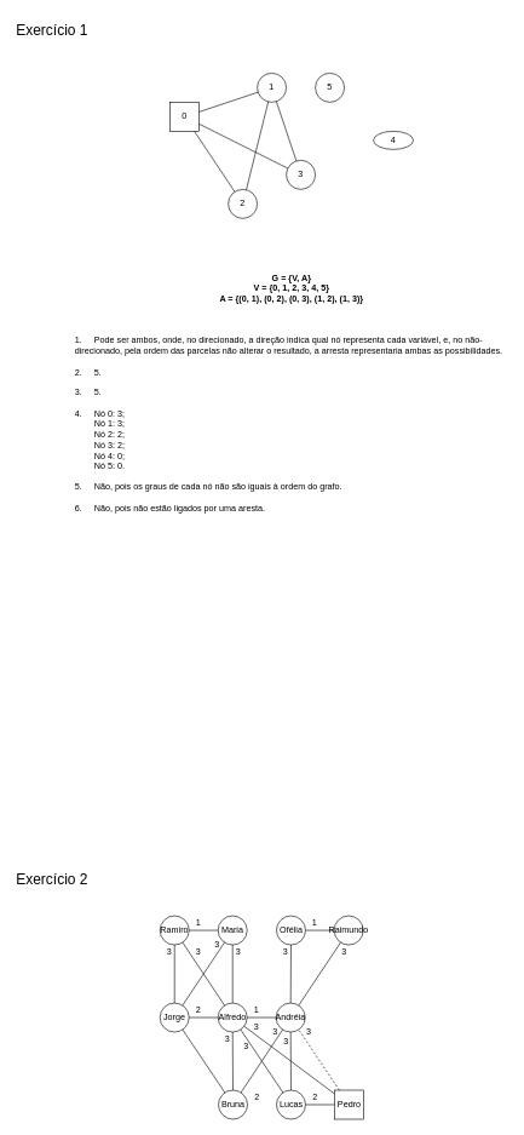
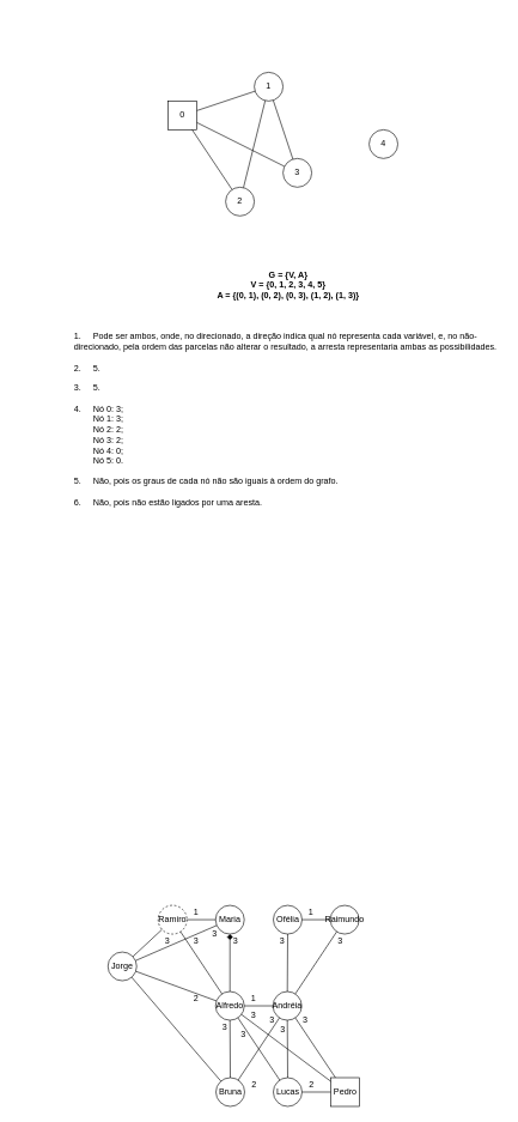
- <mxCell id="14" value="&lt;font style=&quot;font-size: 20px;&quot;&gt;Exercício 1&lt;/font&gt;" style="text;html=1;strokeColor=none;fillColor=none;align=left;verticalAlign=middle;whiteSpace=wrap;rounded=0;" vertex="1" parent="1"><mxGeometry x="20" y="20" width="160" height="40" as="geometry" /></mxCell>
- <mxCell id="7" value="5" style="ellipse;whiteSpace=wrap;html=1;" vertex="1" parent="1"><mxGeometry x="434" y="100" width="40" height="40" as="geometry" /></mxCell>
- <mxCell id="3" value="4" style="ellipse;whiteSpace=wrap;html=1;" vertex="1" parent="1"><mxGeometry x="514" y="180" width="55" height="25" as="geometry" /></mxCell>
+ <mxCell id="3" value="4" style="ellipse;whiteSpace=wrap;html=1;" vertex="1" parent="1"><mxGeometry x="514" y="180" width="40" height="40" as="geometry" /></mxCell>
- <mxCell id="15" value="&lt;font style=&quot;font-size: 20px;&quot;&gt;Exercício 2&lt;/font&gt;" style="text;html=1;strokeColor=none;fillColor=none;align=left;verticalAlign=middle;whiteSpace=wrap;rounded=0;" vertex="1" parent="1"><mxGeometry x="20" y="1189" width="160" height="40" as="geometry" /></mxCell>
- <mxCell id="21" value="Ramiro" style="ellipse;whiteSpace=wrap;html=1;" vertex="1" parent="1"><mxGeometry x="220" y="1260" width="40" height="40" as="geometry" /></mxCell>
+ <mxCell id="21" value="Ramiro" style="ellipse;whiteSpace=wrap;html=1;dashed=1;" vertex="1" parent="1"><mxGeometry x="220" y="1260" width="40" height="40" as="geometry" /></mxCell>
- <mxCell id="33" value="" style="endArrow=none;html=1;rounded=0;" edge="1" parent="1" source="20" target="22"><mxGeometry width="50" height="50" relative="1" as="geometry"><mxPoint x="380" y="1390" as="sourcePoint" /><mxPoint x="430" y="1340" as="targetPoint" /></mxGeometry></mxCell>
+ <mxCell id="33" value="" style="endArrow=diamond;html=1;rounded=0;" edge="1" parent="1" source="20" target="22"><mxGeometry width="50" height="50" relative="1" as="geometry"><mxPoint x="380" y="1390" as="sourcePoint" /><mxPoint x="430" y="1340" as="targetPoint" /></mxGeometry></mxCell>
- <mxCell id="23" value="Jorge" style="ellipse;whiteSpace=wrap;html=1;" vertex="1" parent="1"><mxGeometry x="220" y="1380" width="40" height="40" as="geometry" /></mxCell>
+ <mxCell id="23" value="Jorge" style="ellipse;whiteSpace=wrap;html=1;" vertex="1" parent="1"><mxGeometry x="150" y="1325" width="40" height="40" as="geometry" /></mxCell>
- <mxCell id="41" value="" style="endArrow=none;html=1;rounded=0;dashed=1;" edge="1" parent="1" source="17" target="19"><mxGeometry width="50" height="50" relative="1" as="geometry"><mxPoint x="510" y="1380" as="sourcePoint" /><mxPoint x="430" y="1340" as="targetPoint" /></mxGeometry></mxCell>
+ <mxCell id="41" value="" style="endArrow=none;html=1;rounded=0;" edge="1" parent="1" source="17" target="19"><mxGeometry width="50" height="50" relative="1" as="geometry"><mxPoint x="510" y="1380" as="sourcePoint" /><mxPoint x="430" y="1340" as="targetPoint" /></mxGeometry></mxCell>
